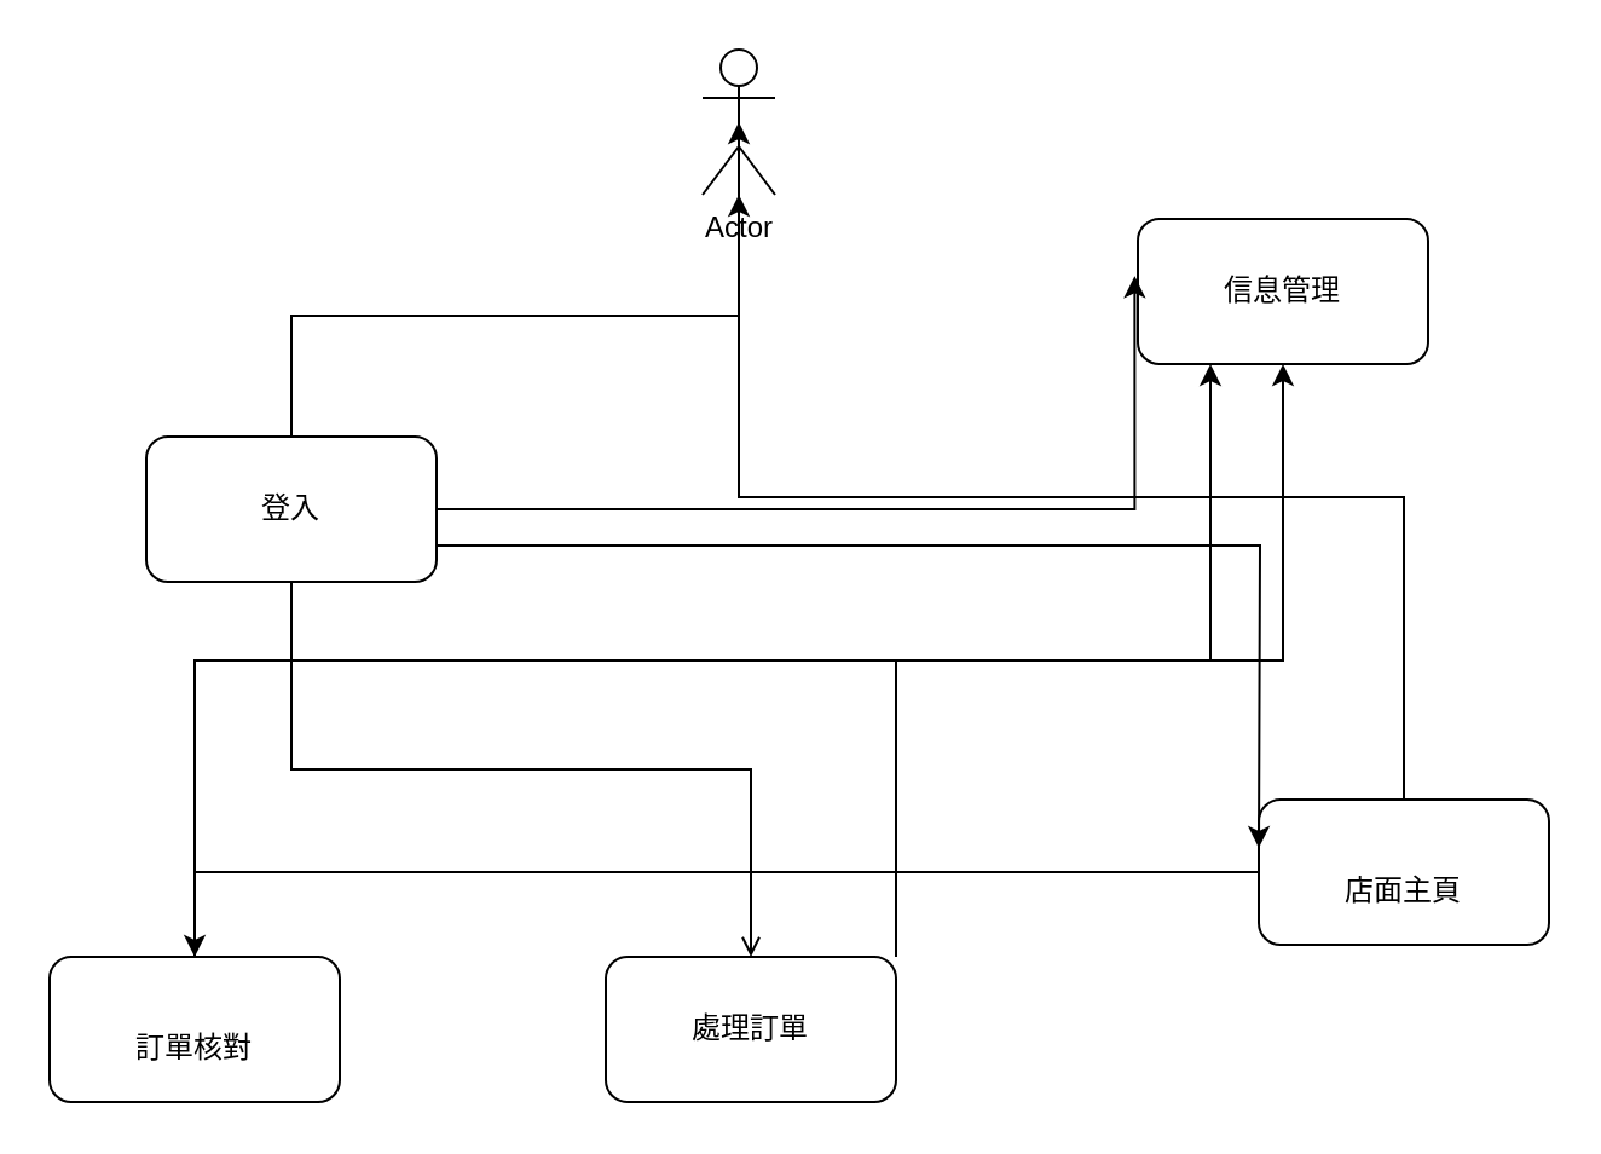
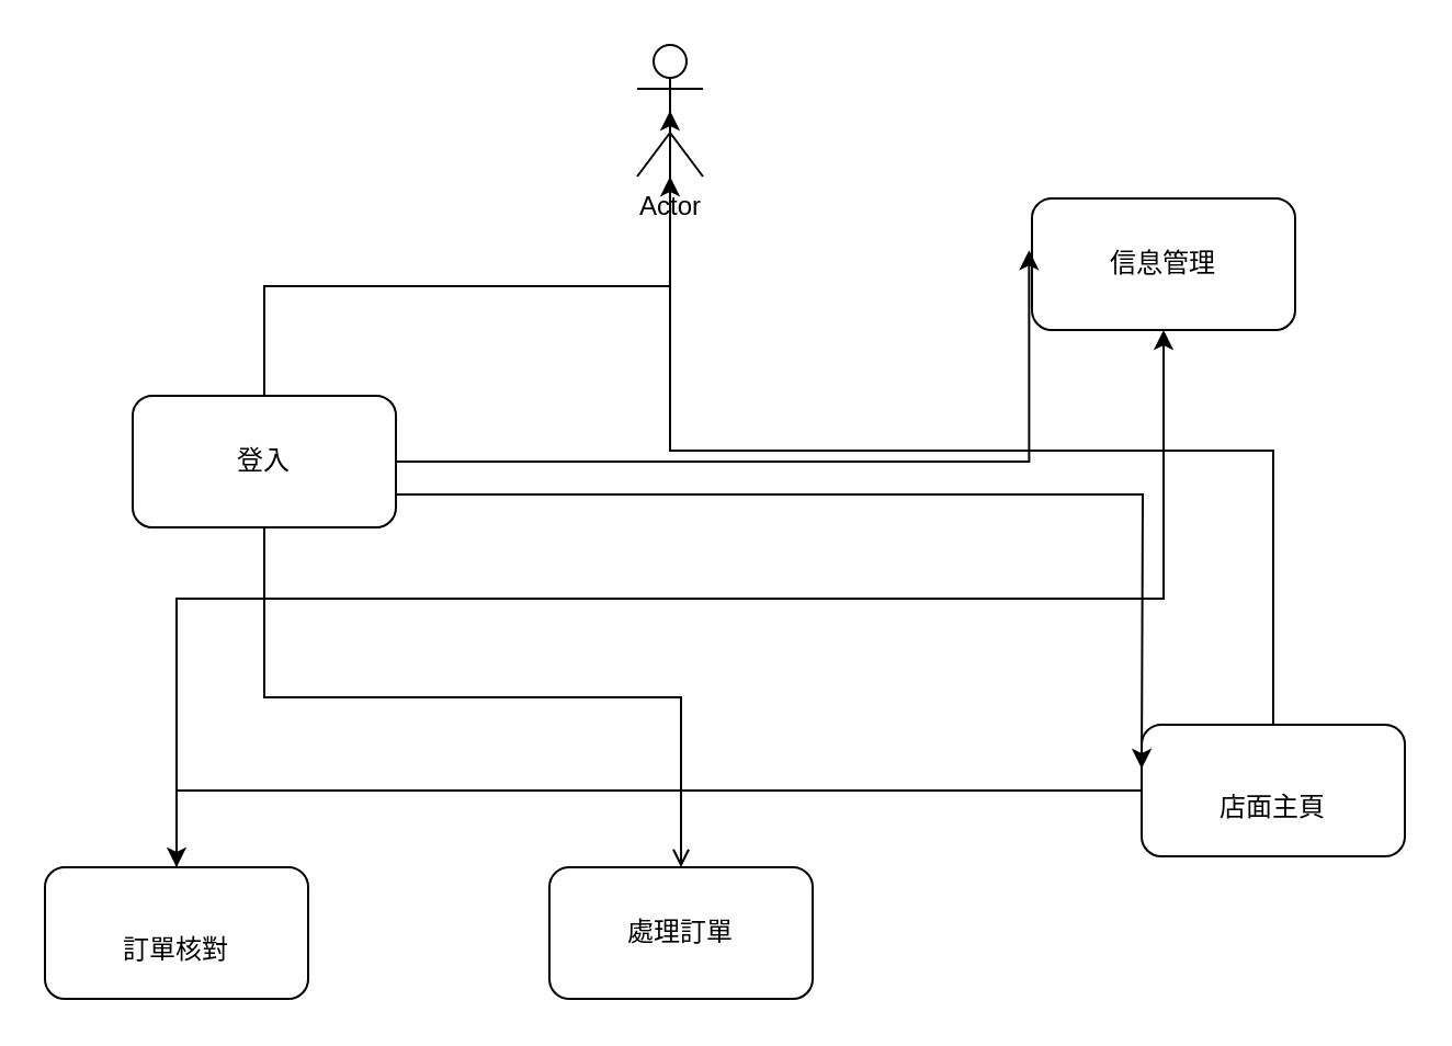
- <mxCell id="14" style="edgeStyle=orthogonalEdgeStyle;rounded=0;orthogonalLoop=1;jettySize=auto;html=1;exitX=1;exitY=0;exitDx=0;exitDy=0;entryX=0.25;entryY=1;entryDx=0;entryDy=0;" edge="1" parent="1" source="15" target="3"><mxGeometry relative="1" as="geometry" /></mxCell>
